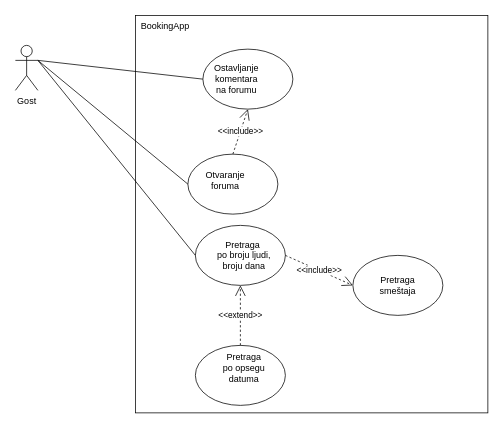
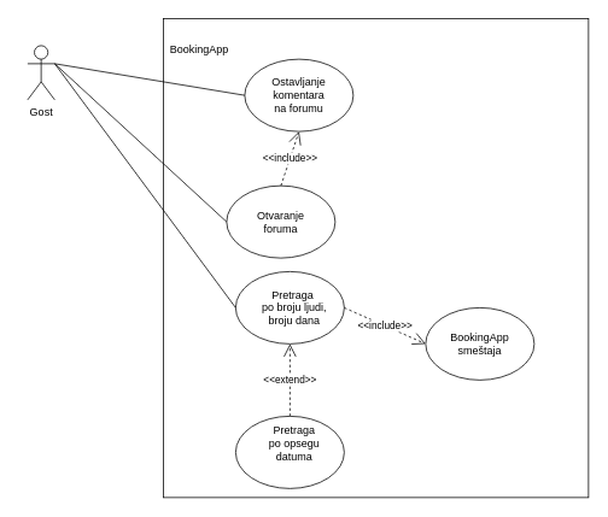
- <mxCell id="4" value="BookingApp" style="text;html=1;align=center;verticalAlign=middle;whiteSpace=wrap;rounded=0;" parent="1" vertex="1"><mxGeometry x="190" y="20" width="60" height="30" as="geometry" /></mxCell>
+ <mxCell id="4" value="BookingApp" style="text;html=1;align=center;verticalAlign=middle;whiteSpace=wrap;rounded=0;" parent="1" vertex="1"><mxGeometry x="190" y="40" width="60" height="30" as="geometry" /></mxCell>
- <mxCell id="2" value="Gost" style="shape=umlActor;verticalLabelPosition=bottom;verticalAlign=top;html=1;outlineConnect=0;" parent="1" vertex="1"><mxGeometry x="20" y="60" width="30" height="60" as="geometry" /></mxCell>
+ <mxCell id="2" value="Gost" style="shape=umlActor;verticalLabelPosition=bottom;verticalAlign=top;html=1;outlineConnect=0;" parent="1" vertex="1"><mxGeometry x="30" y="50" width="30" height="60" as="geometry" /></mxCell>
- <mxCell id="8" value="Ostavljanje&lt;div&gt;komentara&lt;/div&gt;&lt;div&gt;na forumu&lt;/div&gt;" style="text;html=1;align=center;verticalAlign=middle;whiteSpace=wrap;rounded=0;" parent="1" vertex="1"><mxGeometry x="285" y="90" width="60" height="30" as="geometry" /></mxCell>
+ <mxCell id="8" value="Ostavljanje&lt;div&gt;komentara&lt;/div&gt;&lt;div&gt;na forumu&lt;/div&gt;" style="text;html=1;align=center;verticalAlign=middle;whiteSpace=wrap;rounded=0;" parent="1" vertex="1"><mxGeometry x="300" y="90" width="60" height="30" as="geometry" /></mxCell>
- <mxCell id="6" value="Otvaranje&lt;div&gt;foruma&lt;/div&gt;" style="text;html=1;align=center;verticalAlign=middle;whiteSpace=wrap;rounded=0;" parent="1" vertex="1"><mxGeometry x="270" y="225" width="60" height="30" as="geometry" /></mxCell>
+ <mxCell id="6" value="Otvaranje&lt;div&gt;foruma&lt;/div&gt;" style="text;html=1;align=center;verticalAlign=middle;whiteSpace=wrap;rounded=0;" parent="1" vertex="1"><mxGeometry x="280" y="230" width="60" height="30" as="geometry" /></mxCell>
- <mxCell id="16" value="Pretraga&lt;div&gt;smeštaja&lt;/div&gt;" style="ellipse;whiteSpace=wrap;html=1;" parent="1" vertex="1"><mxGeometry x="470" y="340" width="120" height="80" as="geometry" /></mxCell>
+ <mxCell id="16" value="BookingApp&lt;div&gt;smeštaja&lt;/div&gt;" style="ellipse;whiteSpace=wrap;html=1;" parent="1" vertex="1"><mxGeometry x="470" y="340" width="120" height="80" as="geometry" /></mxCell>
